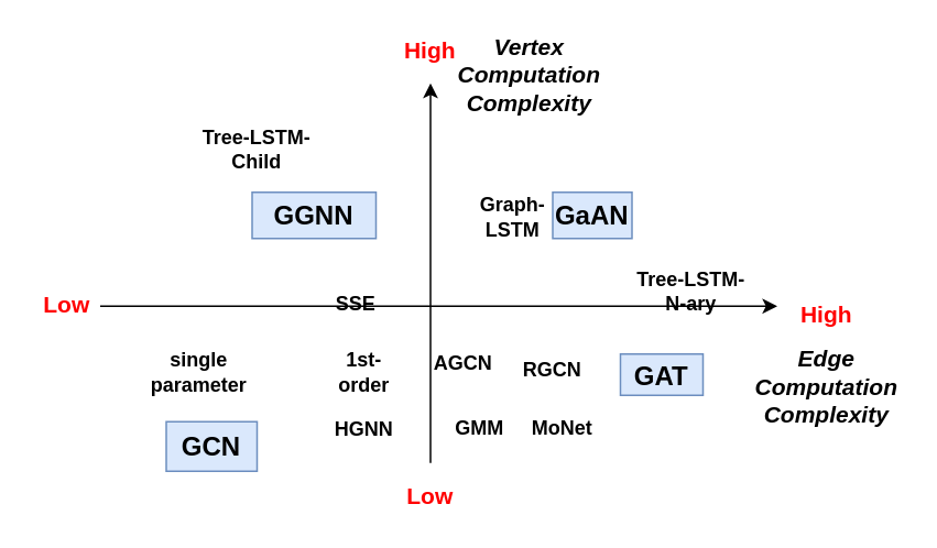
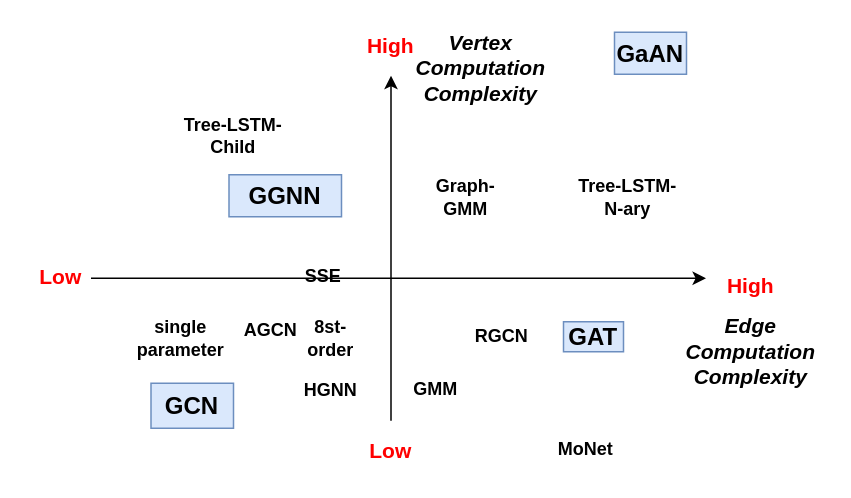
- <mxCell id="13" value="&lt;b style=&quot;font-size: 16px;&quot;&gt;GaAN&lt;/b&gt;" style="text;html=1;strokeColor=#6c8ebf;fillColor=#dae8fc;align=center;verticalAlign=middle;whiteSpace=wrap;rounded=0;fontFamily=Arial;fontSize=16;" parent="1" vertex="1"><mxGeometry x="334" y="116" width="48" height="28" as="geometry" /></mxCell>
+ <mxCell id="13" value="&lt;b style=&quot;font-size: 16px;&quot;&gt;GaAN&lt;/b&gt;" style="text;html=1;strokeColor=#6c8ebf;fillColor=#dae8fc;align=center;verticalAlign=middle;whiteSpace=wrap;rounded=0;fontFamily=Arial;fontSize=16;" parent="1" vertex="1"><mxGeometry x="409" y="21" width="48" height="28" as="geometry" /></mxCell>
- <mxCell id="15" value="&lt;b&gt;Graph-LSTM&lt;/b&gt;" style="text;html=1;strokeColor=none;fillColor=none;align=center;verticalAlign=middle;whiteSpace=wrap;rounded=0;fontFamily=Arial;" parent="1" vertex="1"><mxGeometry x="290" y="121" width="40" height="20" as="geometry" /></mxCell>
+ <mxCell id="15" value="&lt;b&gt;Graph-GMM&lt;/b&gt;" style="text;html=1;strokeColor=none;fillColor=none;align=center;verticalAlign=middle;whiteSpace=wrap;rounded=0;fontFamily=Arial;" parent="1" vertex="1"><mxGeometry x="290" y="121" width="40" height="20" as="geometry" /></mxCell>
- <mxCell id="14" value="&lt;b&gt;Tree-LSTM-N-ary&lt;/b&gt;" style="text;html=1;strokeColor=none;fillColor=none;align=center;verticalAlign=middle;whiteSpace=wrap;rounded=0;fontFamily=Arial;" parent="1" vertex="1"><mxGeometry x="383" y="161" width="70" height="30" as="geometry" /></mxCell>
+ <mxCell id="14" value="&lt;b&gt;Tree-LSTM-N-ary&lt;/b&gt;" style="text;html=1;strokeColor=none;fillColor=none;align=center;verticalAlign=middle;whiteSpace=wrap;rounded=0;fontFamily=Arial;" parent="1" vertex="1"><mxGeometry x="383" y="116" width="70" height="30" as="geometry" /></mxCell>
- <mxCell id="23" value="&lt;b&gt;AGCN&lt;/b&gt;" style="text;html=1;strokeColor=none;fillColor=none;align=center;verticalAlign=middle;whiteSpace=wrap;rounded=0;fontFamily=Arial;" parent="1" vertex="1"><mxGeometry x="260" y="210" width="40" height="20" as="geometry" /></mxCell>
+ <mxCell id="23" value="&lt;b&gt;AGCN&lt;/b&gt;" style="text;html=1;strokeColor=none;fillColor=none;align=center;verticalAlign=middle;whiteSpace=wrap;rounded=0;fontFamily=Arial;" parent="1" vertex="1"><mxGeometry x="160" y="210" width="40" height="20" as="geometry" /></mxCell>
- <mxCell id="11" value="&lt;b&gt;1st-order&lt;/b&gt;" style="text;html=1;strokeColor=none;fillColor=none;align=center;verticalAlign=middle;whiteSpace=wrap;rounded=0;fontFamily=Arial;" parent="1" vertex="1"><mxGeometry x="200" y="215" width="40" height="20" as="geometry" /></mxCell>
+ <mxCell id="11" value="&lt;b&gt;8st-order&lt;/b&gt;" style="text;html=1;strokeColor=none;fillColor=none;align=center;verticalAlign=middle;whiteSpace=wrap;rounded=0;fontFamily=Arial;" parent="1" vertex="1"><mxGeometry x="200" y="215" width="40" height="20" as="geometry" /></mxCell>
- <mxCell id="19" value="&lt;b style=&quot;font-size: 16px;&quot;&gt;GAT&lt;/b&gt;" style="text;html=1;strokeColor=#6c8ebf;fillColor=#dae8fc;align=center;verticalAlign=middle;whiteSpace=wrap;rounded=0;fontFamily=Arial;fontSize=16;" parent="1" vertex="1"><mxGeometry x="375" y="214" width="50" height="25" as="geometry" /></mxCell>
+ <mxCell id="19" value="&lt;b style=&quot;font-size: 16px;&quot;&gt;GAT&lt;/b&gt;" style="text;html=1;strokeColor=#6c8ebf;fillColor=#dae8fc;align=center;verticalAlign=middle;whiteSpace=wrap;rounded=0;fontFamily=Arial;fontSize=16;" parent="1" vertex="1"><mxGeometry x="375" y="214" width="40" height="20" as="geometry" /></mxCell>
- <mxCell id="20" value="&lt;b&gt;MoNet&lt;/b&gt;" style="text;html=1;strokeColor=none;fillColor=none;align=center;verticalAlign=middle;whiteSpace=wrap;rounded=0;fontFamily=Arial;" parent="1" vertex="1"><mxGeometry x="320" y="244" width="40" height="30" as="geometry" /></mxCell>
+ <mxCell id="20" value="&lt;b&gt;MoNet&lt;/b&gt;" style="text;html=1;strokeColor=none;fillColor=none;align=center;verticalAlign=middle;whiteSpace=wrap;rounded=0;fontFamily=Arial;" parent="1" vertex="1"><mxGeometry x="370" y="284" width="40" height="30" as="geometry" /></mxCell>
